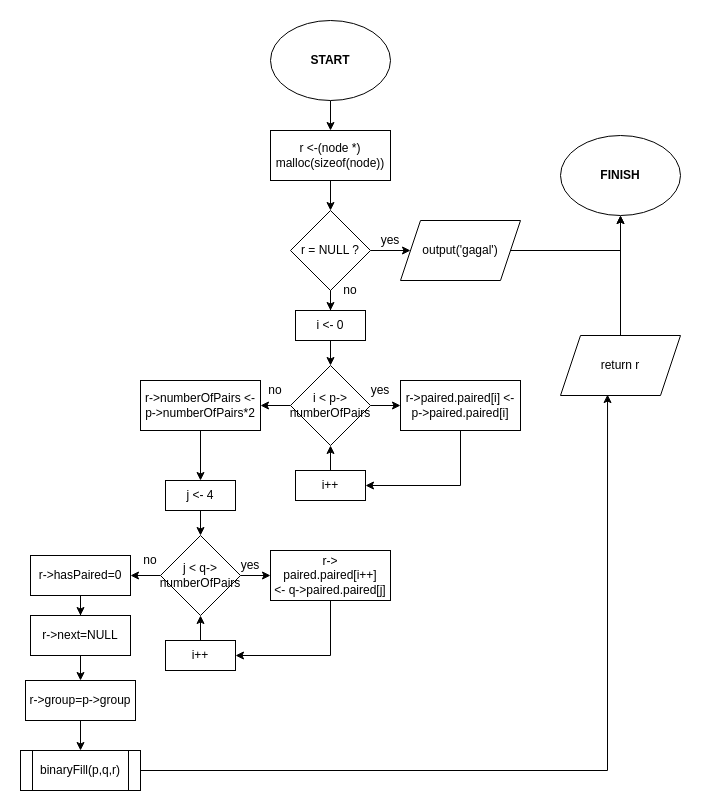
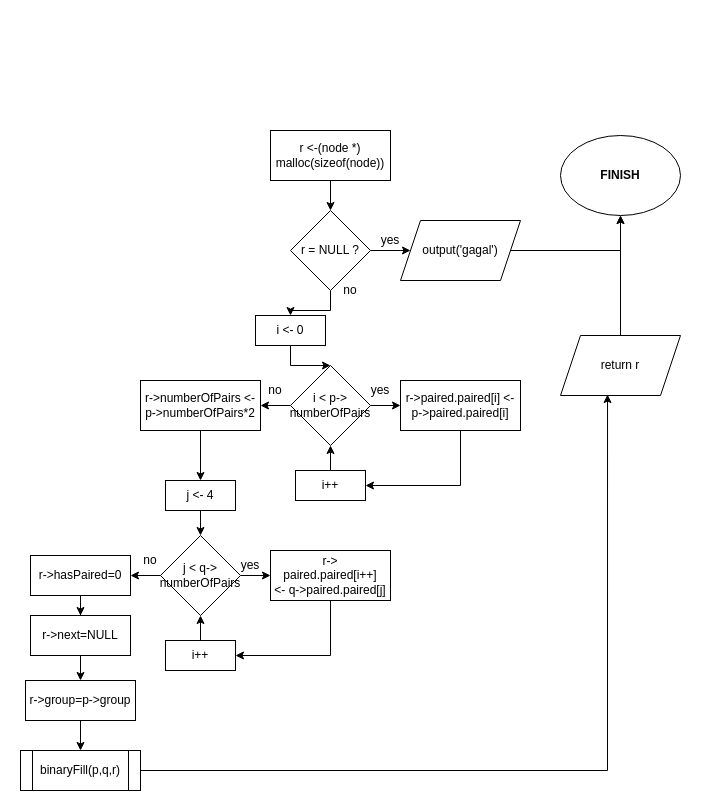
- <mxCell id="3" value="START" style="ellipse;whiteSpace=wrap;html=1;fontStyle=1" vertex="1" parent="1"><mxGeometry x="270" y="20" width="120" height="80" as="geometry" /></mxCell>
- <mxCell id="2" value="" style="edgeStyle=orthogonalEdgeStyle;rounded=0;orthogonalLoop=1;jettySize=auto;html=1;" edge="1" parent="1" source="3" target="6"><mxGeometry relative="1" as="geometry" /></mxCell>
- <mxCell id="16" value="i &amp;lt;- 0" style="whiteSpace=wrap;html=1;fontStyle=0;" vertex="1" parent="1"><mxGeometry x="295" y="310" width="70" height="30" as="geometry" /></mxCell>
+ <mxCell id="16" value="i &amp;lt;- 0" style="whiteSpace=wrap;html=1;fontStyle=0;" vertex="1" parent="1"><mxGeometry x="255" y="315" width="70" height="30" as="geometry" /></mxCell>
